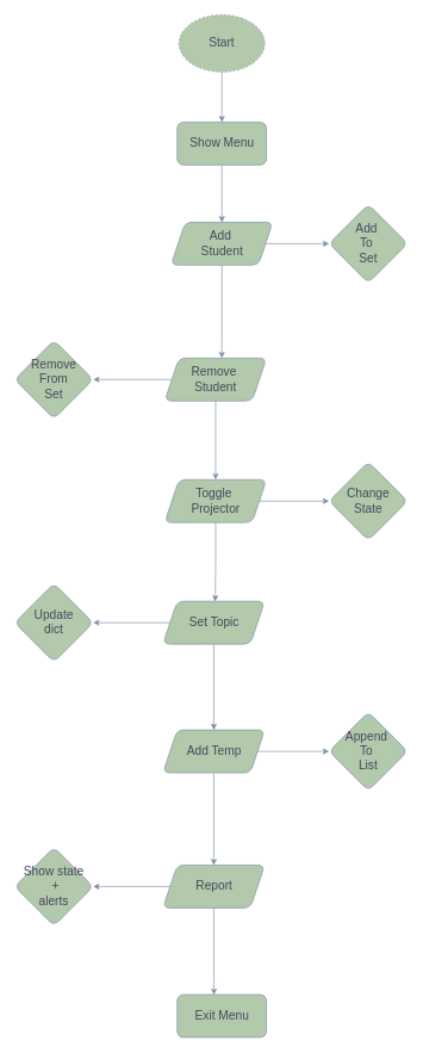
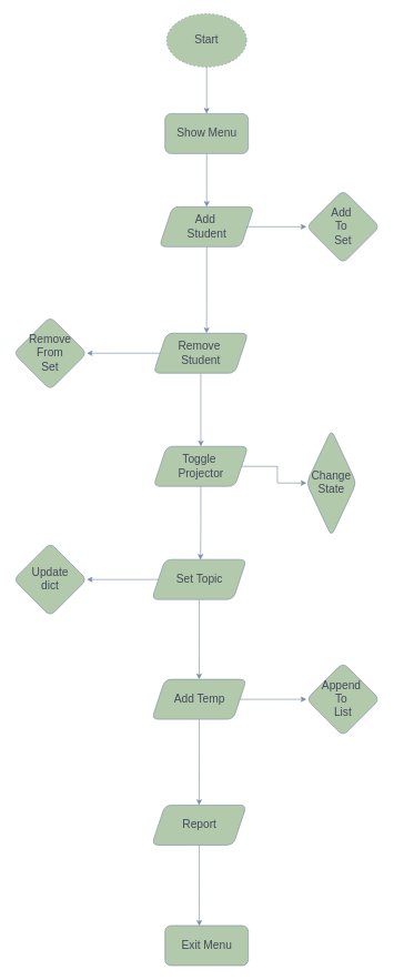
- <mxCell id="16" value="Change&lt;div&gt;State&lt;/div&gt;" style="rhombus;whiteSpace=wrap;html=1;rounded=1;fontSize=17;labelBackgroundColor=none;fillColor=#B2C9AB;strokeColor=#788AA3;fontColor=#46495D;" vertex="1" parent="1"><mxGeometry x="460" y="645" width="110" height="110" as="geometry" /></mxCell>
+ <mxCell id="16" value="Change&lt;div&gt;State&lt;/div&gt;" style="rhombus;whiteSpace=wrap;html=1;rounded=1;fontSize=17;labelBackgroundColor=none;fillColor=#B2C9AB;strokeColor=#788AA3;fontColor=#46495D;" vertex="1" parent="1"><mxGeometry x="460" y="645" width="75" height="160" as="geometry" /></mxCell>
- <mxCell id="28" value="Show state&lt;div&gt;&amp;nbsp;+&lt;/div&gt;&lt;div&gt;alerts&lt;/div&gt;" style="rhombus;whiteSpace=wrap;html=1;rounded=1;fontSize=17;labelBackgroundColor=none;fillColor=#B2C9AB;strokeColor=#788AA3;fontColor=#46495D;" vertex="1" parent="1"><mxGeometry x="20" y="1184" width="110" height="110" as="geometry" /></mxCell>
- <mxCell id="26" value="" style="edgeStyle=orthogonalEdgeStyle;rounded=0;orthogonalLoop=1;jettySize=auto;html=1;fontSize=17;labelBackgroundColor=none;strokeColor=#788AA3;fontColor=default;" edge="1" parent="1" source="27" target="28"><mxGeometry relative="1" as="geometry" /></mxCell>
